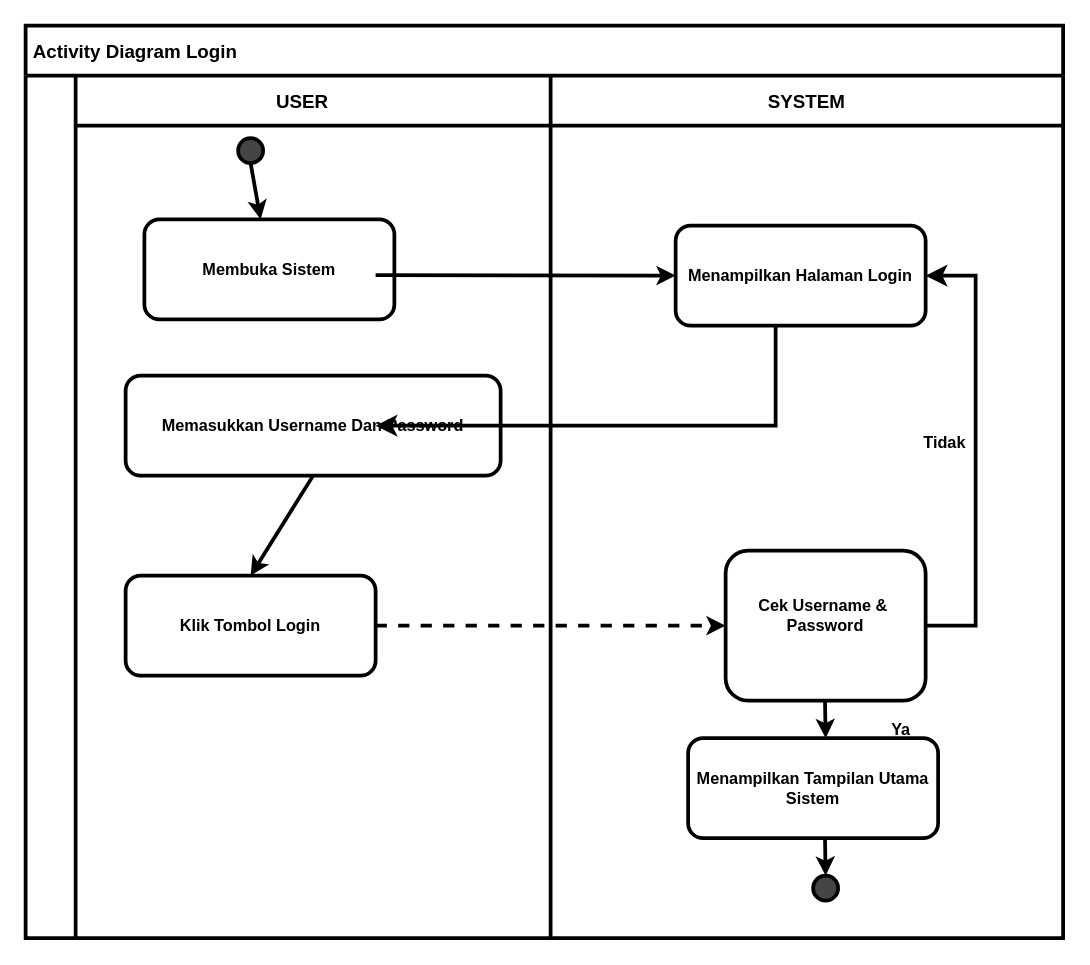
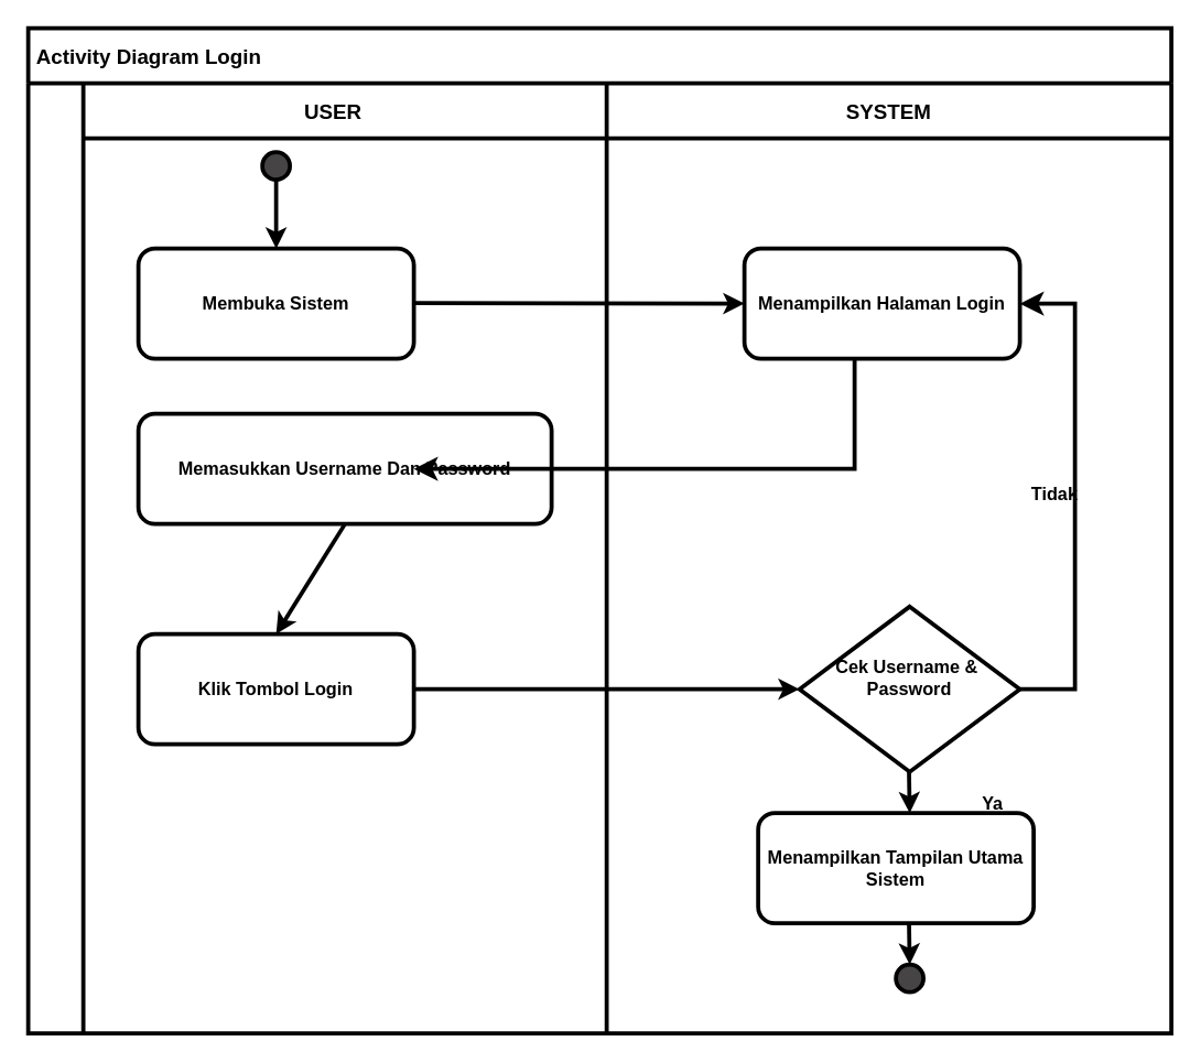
- <mxCell id="7" value="Membuka Sistem" style="rounded=1;whiteSpace=wrap;html=1;strokeColor=default;align=center;verticalAlign=middle;fontFamily=Helvetica;fontSize=13;fontColor=default;fillColor=none;strokeWidth=3;fontStyle=1" parent="4" vertex="1"><mxGeometry x="55" y="115" width="200" height="80" as="geometry" /></mxCell>
+ <mxCell id="7" value="Membuka Sistem" style="rounded=1;whiteSpace=wrap;html=1;strokeColor=default;align=center;verticalAlign=middle;fontFamily=Helvetica;fontSize=13;fontColor=default;fillColor=none;strokeWidth=3;fontStyle=1" parent="4" vertex="1"><mxGeometry x="40" y="120" width="200" height="80" as="geometry" /></mxCell>
- <mxCell id="21" value="Tidak" style="text;html=1;align=center;verticalAlign=middle;resizable=0;points=[];autosize=1;strokeColor=none;fillColor=none;fontFamily=Helvetica;fontSize=13;fontColor=default;strokeWidth=3;fontStyle=1" parent="12" vertex="1"><mxGeometry x="290" y="278" width="50" height="30" as="geometry" /></mxCell>
+ <mxCell id="21" value="Tidak" style="text;html=1;align=center;verticalAlign=middle;resizable=0;points=[];autosize=1;strokeColor=none;fillColor=none;fontFamily=Helvetica;fontSize=13;fontColor=default;strokeWidth=3;fontStyle=1" parent="12" vertex="1"><mxGeometry x="300" y="283" width="50" height="30" as="geometry" /></mxCell>
- <mxCell id="22" value="" style="endArrow=classic;html=1;fontFamily=Helvetica;fontSize=13;fontColor=default;exitX=1;exitY=0.5;exitDx=0;exitDy=0;entryX=0;entryY=0.5;entryDx=0;entryDy=0;strokeWidth=3;fontStyle=1;dashed=1;" parent="3" source="9" target="15" edge="1"><mxGeometry width="50" height="50" relative="1" as="geometry"><mxPoint x="320" y="440" as="sourcePoint" /><mxPoint x="320" y="520" as="targetPoint" /></mxGeometry></mxCell>
+ <mxCell id="22" value="" style="endArrow=classic;html=1;fontFamily=Helvetica;fontSize=13;fontColor=default;exitX=1;exitY=0.5;exitDx=0;exitDy=0;entryX=0;entryY=0.5;entryDx=0;entryDy=0;strokeWidth=3;fontStyle=1" parent="3" source="9" target="15" edge="1"><mxGeometry width="50" height="50" relative="1" as="geometry"><mxPoint x="320" y="440" as="sourcePoint" /><mxPoint x="320" y="520" as="targetPoint" /></mxGeometry></mxCell>
- <mxCell id="15" value="Cek Username &amp;amp;&amp;nbsp;&lt;div&gt;Password&lt;div&gt;&lt;br&gt;&lt;/div&gt;&lt;/div&gt;" style="whiteSpace=wrap;html=1;strokeColor=default;align=center;verticalAlign=middle;fontFamily=Helvetica;fontSize=13;fontColor=default;fillColor=none;strokeWidth=3;fontStyle=1;rounded=1;" parent="12" vertex="1"><mxGeometry x="140" y="380" width="160" height="120" as="geometry" /></mxCell>
+ <mxCell id="15" value="Cek Username &amp;amp;&amp;nbsp;&lt;div&gt;Password&lt;div&gt;&lt;br&gt;&lt;/div&gt;&lt;/div&gt;" style="rhombus;whiteSpace=wrap;html=1;strokeColor=default;align=center;verticalAlign=middle;fontFamily=Helvetica;fontSize=13;fontColor=default;fillColor=none;strokeWidth=3;fontStyle=1" parent="12" vertex="1"><mxGeometry x="140" y="380" width="160" height="120" as="geometry" /></mxCell>
